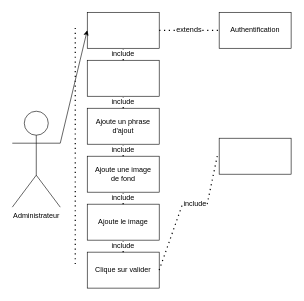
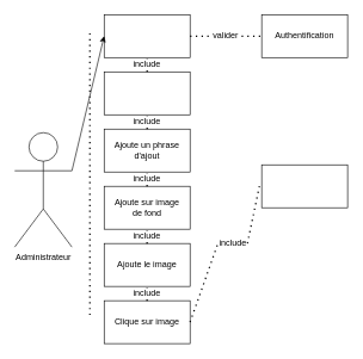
- <mxCell id="10" value="extends" style="text;html=1;strokeColor=none;fillColor=none;align=center;verticalAlign=middle;whiteSpace=wrap;rounded=0;labelBackgroundColor=#ffffff;" parent="1" vertex="1"><mxGeometry x="295" y="40" width="40" height="20" as="geometry" /></mxCell>
+ <mxCell id="10" value="valider" style="text;html=1;strokeColor=none;fillColor=none;align=center;verticalAlign=middle;whiteSpace=wrap;rounded=0;labelBackgroundColor=#ffffff;" parent="1" vertex="1"><mxGeometry x="295" y="40" width="40" height="20" as="geometry" /></mxCell>
- <mxCell id="18" value="Ajoute une image de fond" style="text;html=1;strokeColor=none;fillColor=none;align=center;verticalAlign=middle;whiteSpace=wrap;rounded=0;" parent="16" vertex="1"><mxGeometry x="10" y="10" width="100" height="40" as="geometry" /></mxCell>
+ <mxCell id="18" value="Ajoute sur image de fond" style="text;html=1;strokeColor=none;fillColor=none;align=center;verticalAlign=middle;whiteSpace=wrap;rounded=0;" parent="16" vertex="1"><mxGeometry x="10" y="10" width="100" height="40" as="geometry" /></mxCell>
- <mxCell id="24" value="Clique sur valider" style="text;html=1;strokeColor=none;fillColor=none;align=center;verticalAlign=middle;whiteSpace=wrap;rounded=0;" parent="22" vertex="1"><mxGeometry x="10" y="10" width="100" height="40" as="geometry" /></mxCell>
+ <mxCell id="24" value="Clique sur image" style="text;html=1;strokeColor=none;fillColor=none;align=center;verticalAlign=middle;whiteSpace=wrap;rounded=0;" parent="22" vertex="1"><mxGeometry x="10" y="10" width="100" height="40" as="geometry" /></mxCell>
